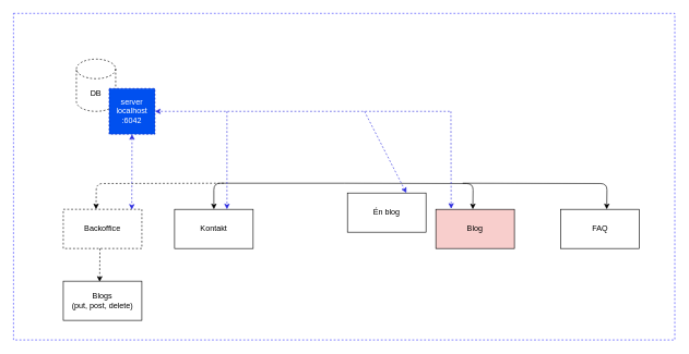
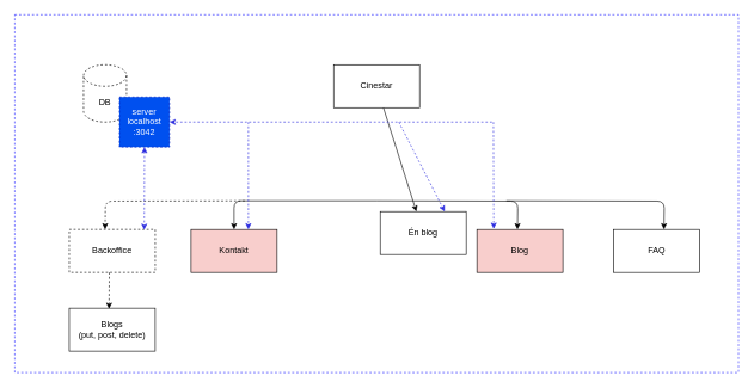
+ <mxCell id="5" value="Cinestar" style="rounded=0;whiteSpace=wrap;html=1;" parent="1" vertex="1"><mxGeometry x="465" y="90" width="120" height="60" as="geometry" /></mxCell>
- <mxCell id="6" value="server&lt;br&gt;localhost&lt;br&gt;:6042" style="whiteSpace=wrap;html=1;aspect=fixed;dashed=1;fillColor=#0050ef;fontColor=#ffffff;strokeColor=#001DBC;" parent="1" vertex="1"><mxGeometry x="166" y="135" width="70" height="70" as="geometry" /></mxCell>
+ <mxCell id="6" value="server&lt;br&gt;localhost&lt;br&gt;:3042" style="whiteSpace=wrap;html=1;aspect=fixed;dashed=1;fillColor=#0050ef;fontColor=#ffffff;strokeColor=#001DBC;" parent="1" vertex="1"><mxGeometry x="166" y="135" width="70" height="70" as="geometry" /></mxCell>
+ <mxCell id="4" value="" style="edgeStyle=none;html=1;" parent="1" source="5" target="7" edge="1"><mxGeometry relative="1" as="geometry" /></mxCell>
- <mxCell id="8" value="Kontakt" style="whiteSpace=wrap;html=1;rounded=0;" parent="1" vertex="1"><mxGeometry x="266" y="320" width="120" height="60" as="geometry" /></mxCell>
+ <mxCell id="8" value="Kontakt" style="whiteSpace=wrap;html=1;rounded=0;fillColor=#f8cecc;" parent="1" vertex="1"><mxGeometry x="266" y="320" width="120" height="60" as="geometry" /></mxCell>
